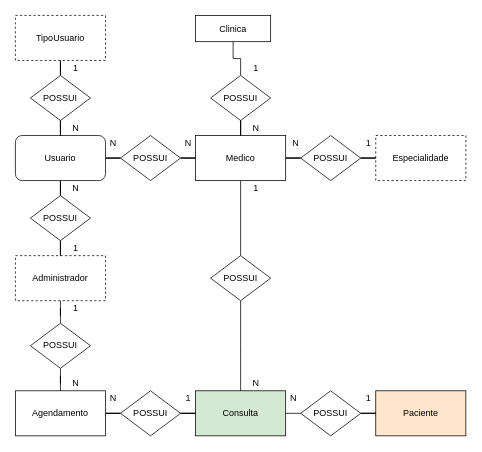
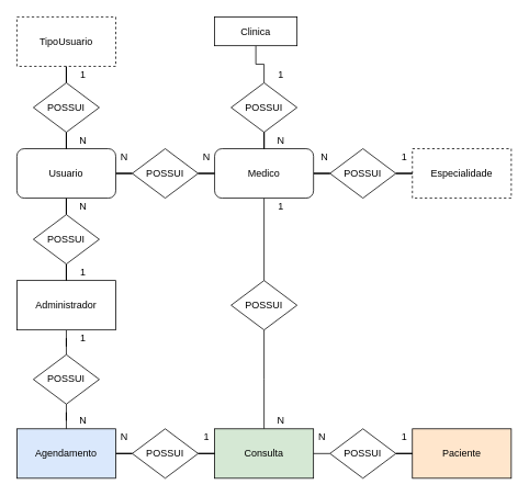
- <mxCell id="10" value="Medico" style="rounded=0;whiteSpace=wrap;html=1;" vertex="1" parent="1"><mxGeometry x="260" y="180" width="120" height="60" as="geometry" /></mxCell>
+ <mxCell id="10" value="Medico" style="whiteSpace=wrap;html=1;rounded=1;" vertex="1" parent="1"><mxGeometry x="260" y="180" width="120" height="60" as="geometry" /></mxCell>
- <mxCell id="18" value="Administrador" style="rounded=0;whiteSpace=wrap;html=1;dashed=1;" vertex="1" parent="1"><mxGeometry x="20" y="340" width="120" height="60" as="geometry" /></mxCell>
+ <mxCell id="18" value="Administrador" style="rounded=0;whiteSpace=wrap;html=1;" vertex="1" parent="1"><mxGeometry x="20" y="340" width="120" height="60" as="geometry" /></mxCell>
- <mxCell id="20" value="Agendamento" style="rounded=0;whiteSpace=wrap;html=1;" vertex="1" parent="1"><mxGeometry x="20" y="520" width="120" height="60" as="geometry" /></mxCell>
+ <mxCell id="20" value="Agendamento" style="rounded=0;whiteSpace=wrap;html=1;fillColor=#dae8fc;" vertex="1" parent="1"><mxGeometry x="20" y="520" width="120" height="60" as="geometry" /></mxCell>
